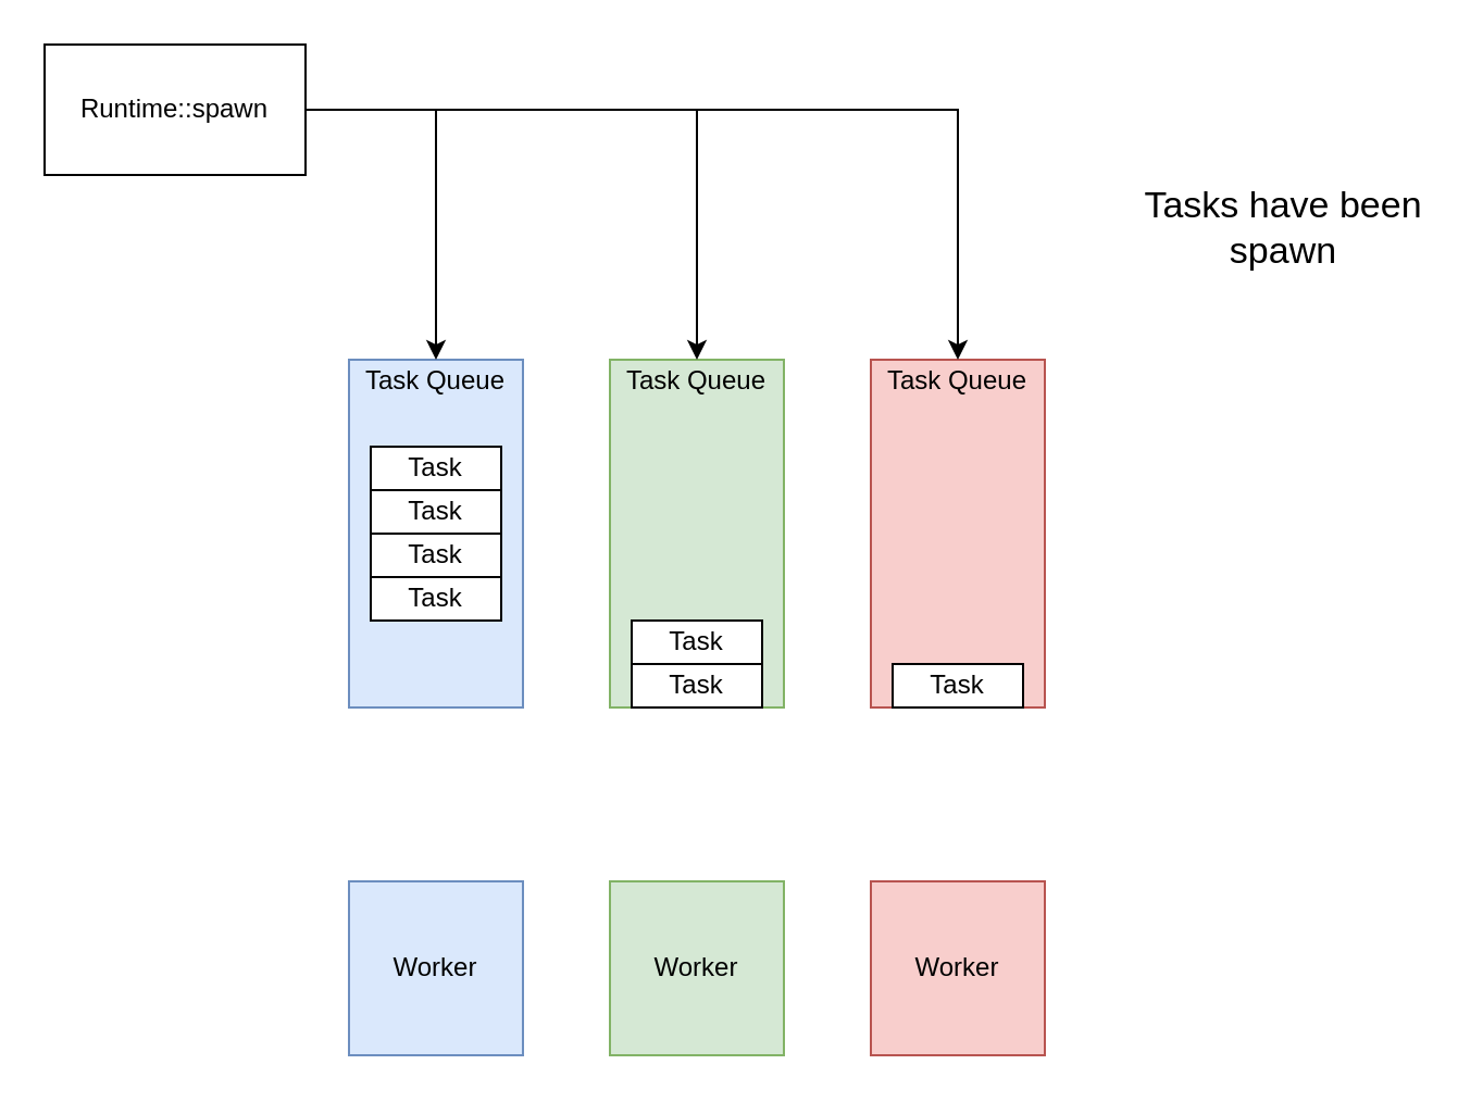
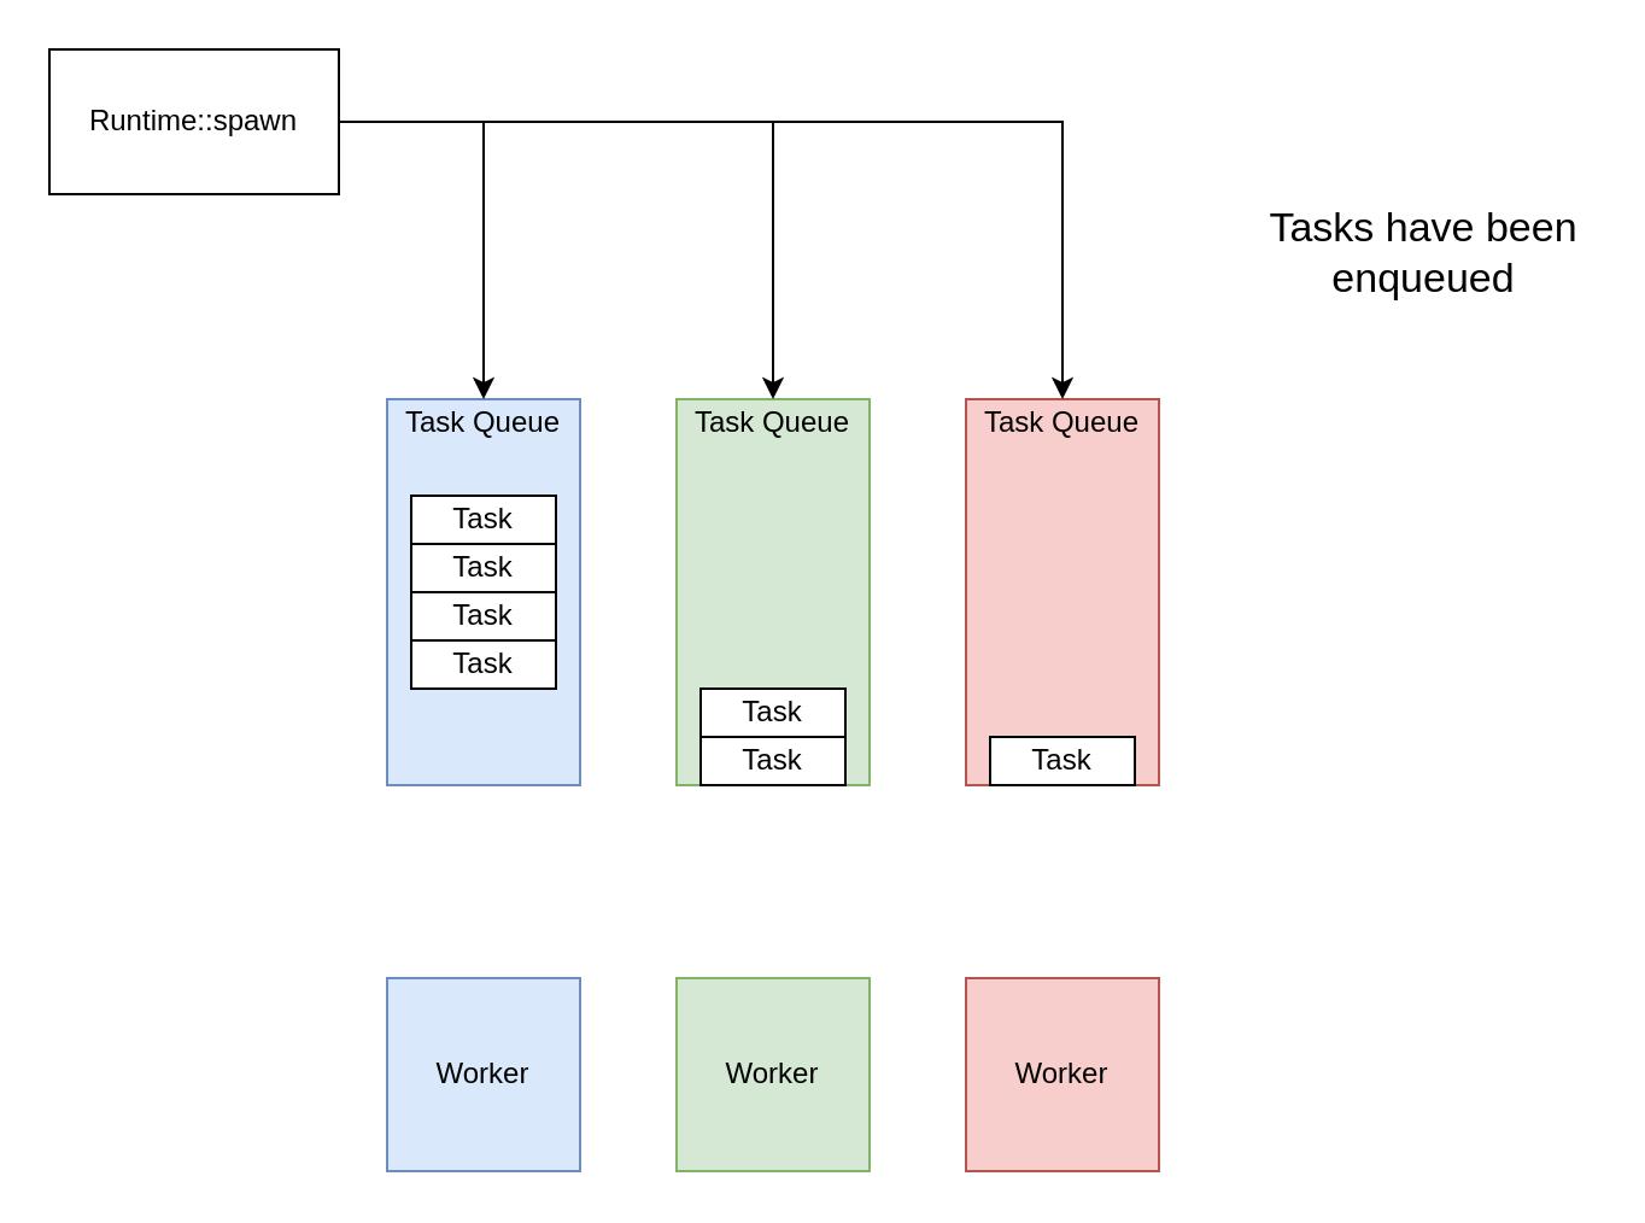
- <mxCell id="22" value="Tasks have been spawn" style="text;html=1;strokeColor=none;fillColor=none;align=center;verticalAlign=middle;whiteSpace=wrap;rounded=0;dashed=1;fontSize=17;" vertex="1" parent="1"><mxGeometry x="520" y="95" width="140" height="20" as="geometry" /></mxCell>
+ <mxCell id="22" value="Tasks have been enqueued" style="text;html=1;strokeColor=none;fillColor=none;align=center;verticalAlign=middle;whiteSpace=wrap;rounded=0;dashed=1;fontSize=17;" vertex="1" parent="1"><mxGeometry x="520" y="95" width="140" height="20" as="geometry" /></mxCell>
